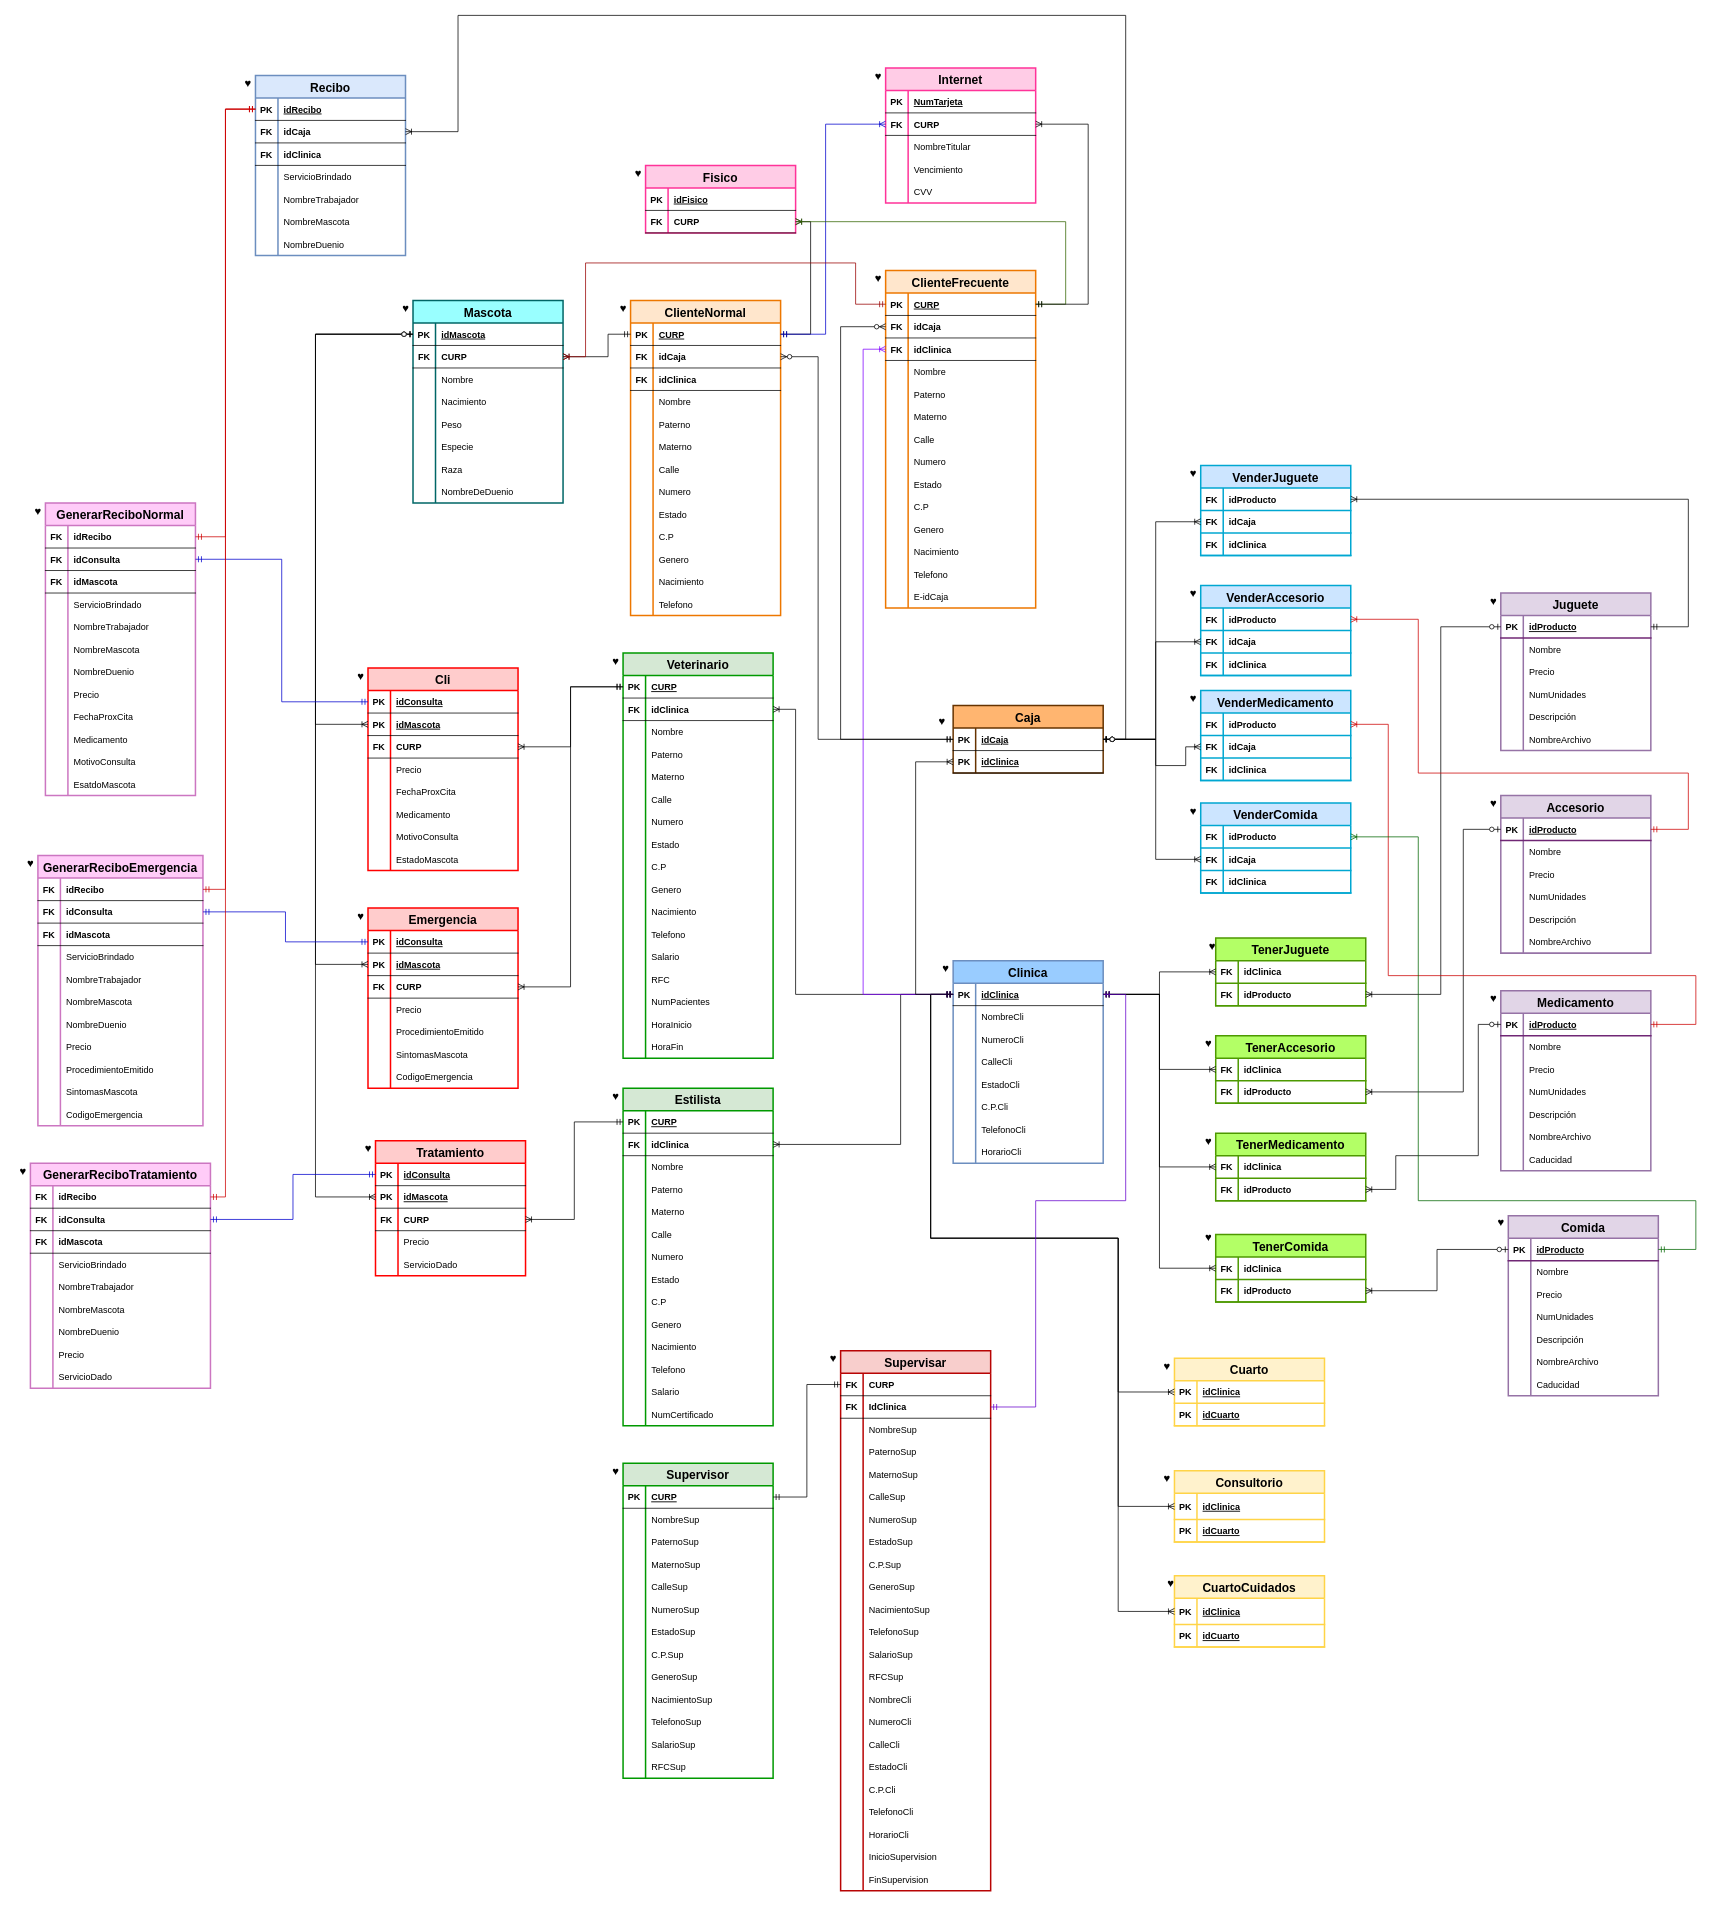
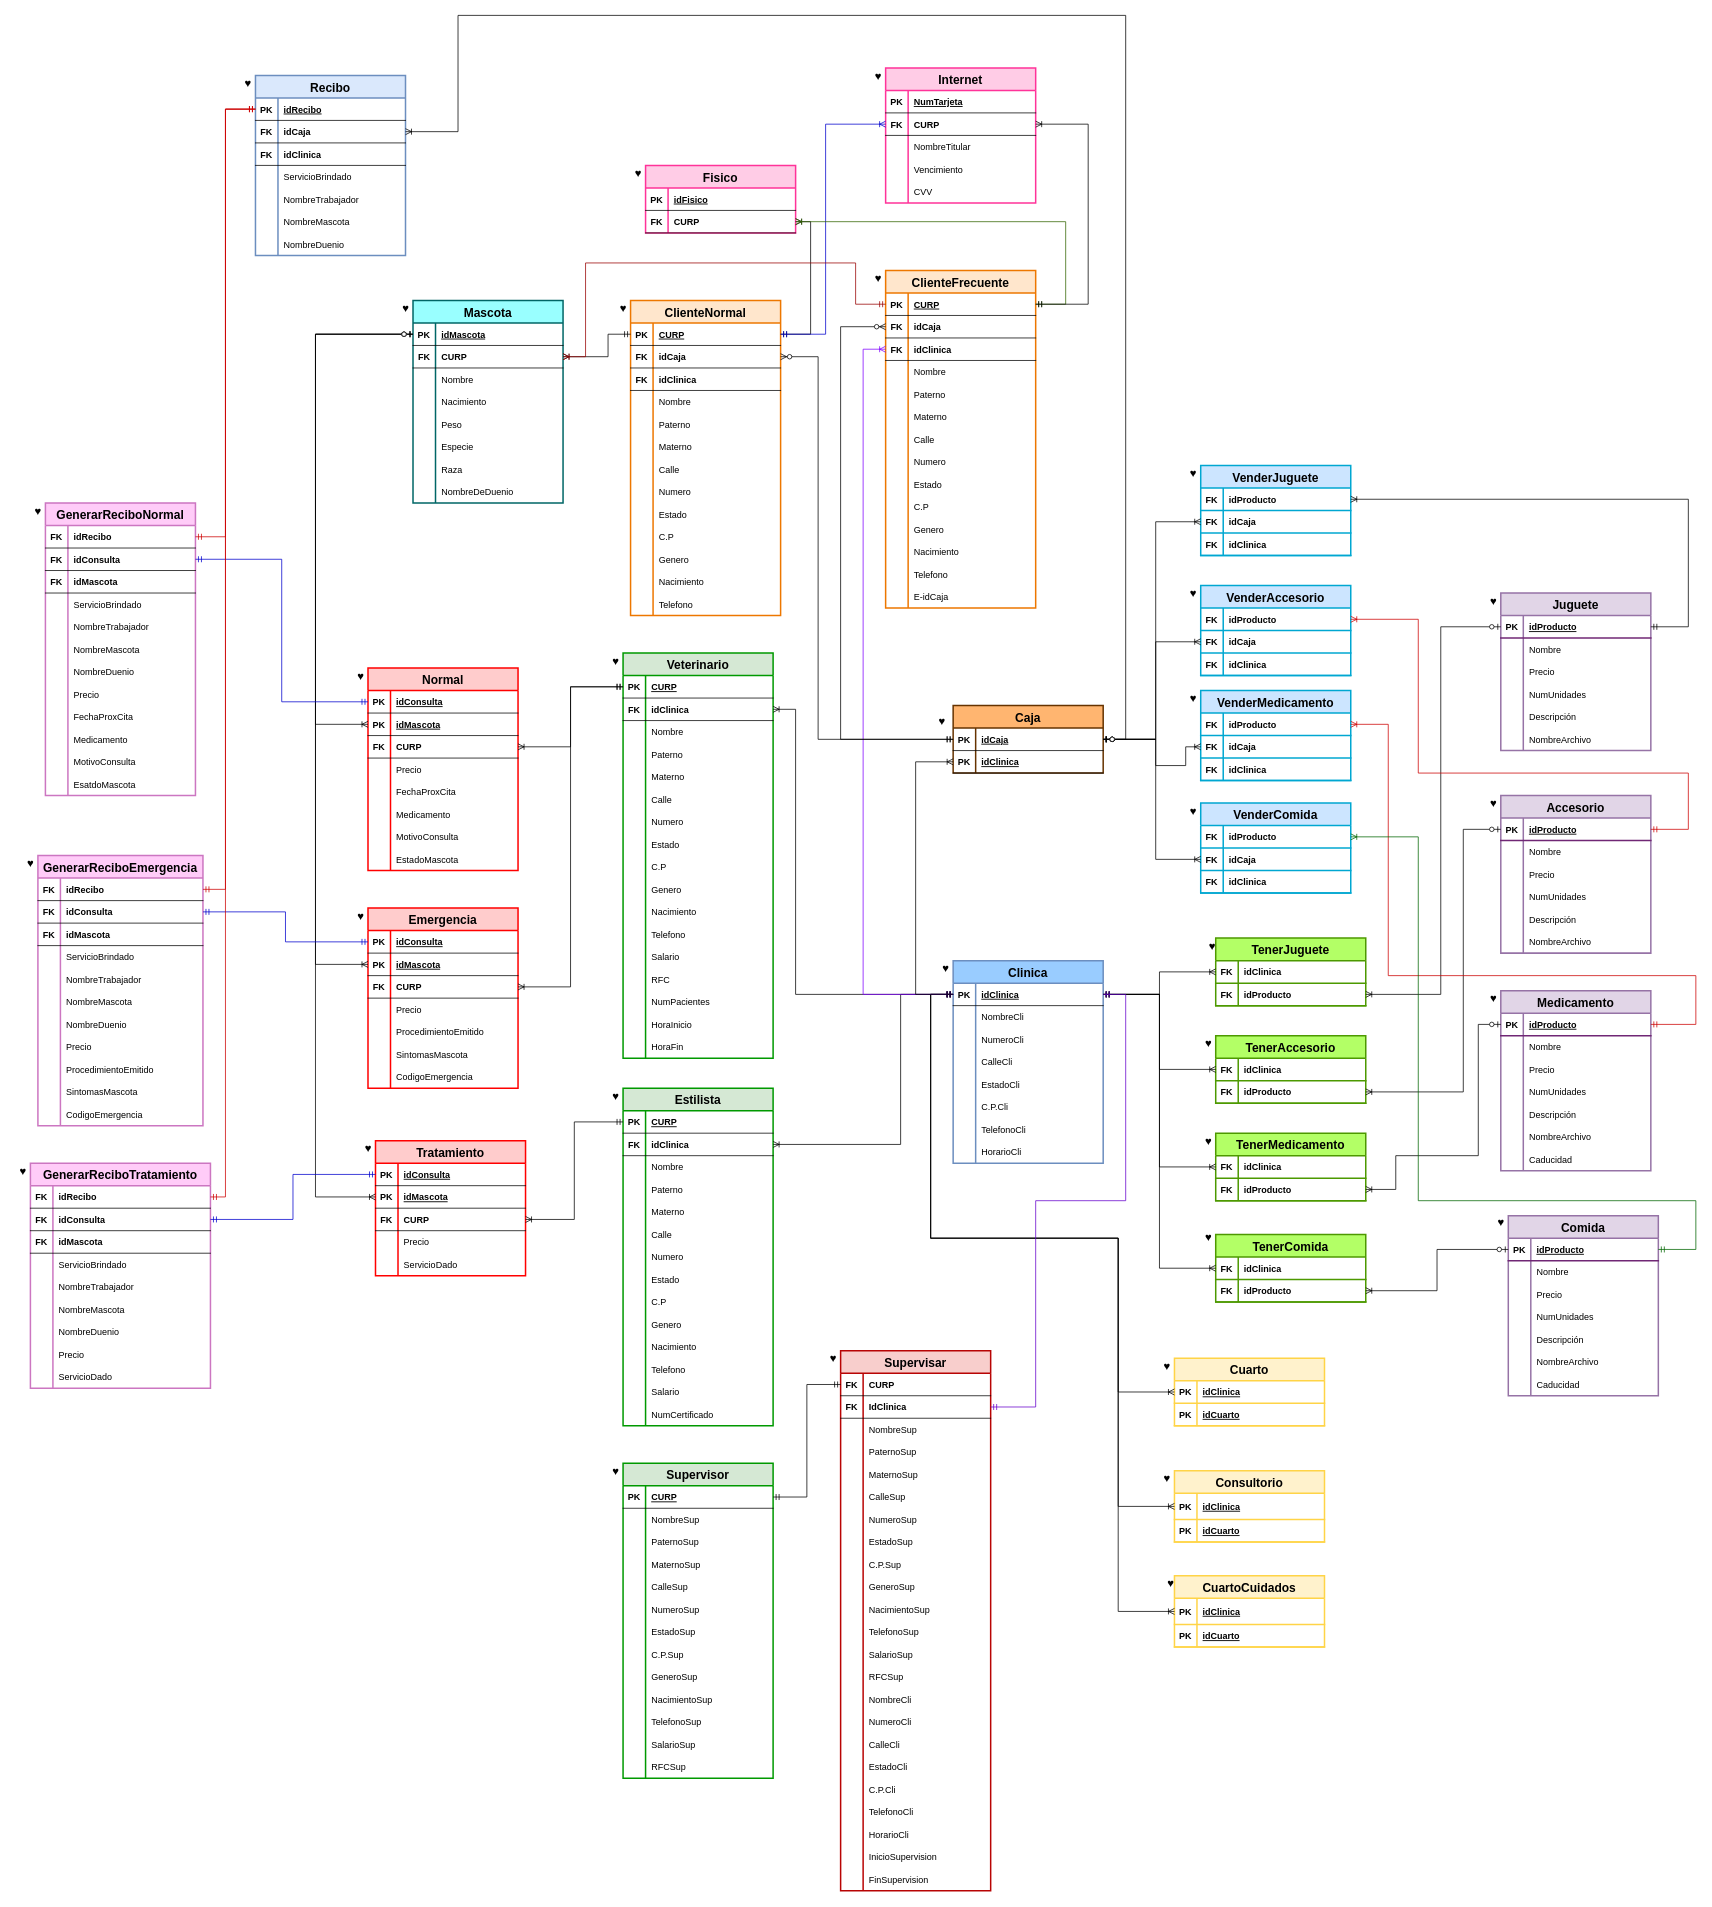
- <mxCell id="246" value="Cli" style="shape=table;startSize=30;container=1;collapsible=1;childLayout=tableLayout;fixedRows=1;rowLines=0;fontStyle=1;align=center;resizeLast=1;labelBackgroundColor=none;fontSize=16;fillColor=#FFCCCC;strokeColor=#FF0000;strokeWidth=2;" vertex="1" parent="1"><mxGeometry x="490" y="890" width="200" height="270" as="geometry" /></mxCell>
+ <mxCell id="246" value="Normal" style="shape=table;startSize=30;container=1;collapsible=1;childLayout=tableLayout;fixedRows=1;rowLines=0;fontStyle=1;align=center;resizeLast=1;labelBackgroundColor=none;fontSize=16;fillColor=#FFCCCC;strokeColor=#FF0000;strokeWidth=2;" vertex="1" parent="1"><mxGeometry x="490" y="890" width="200" height="270" as="geometry" /></mxCell>
